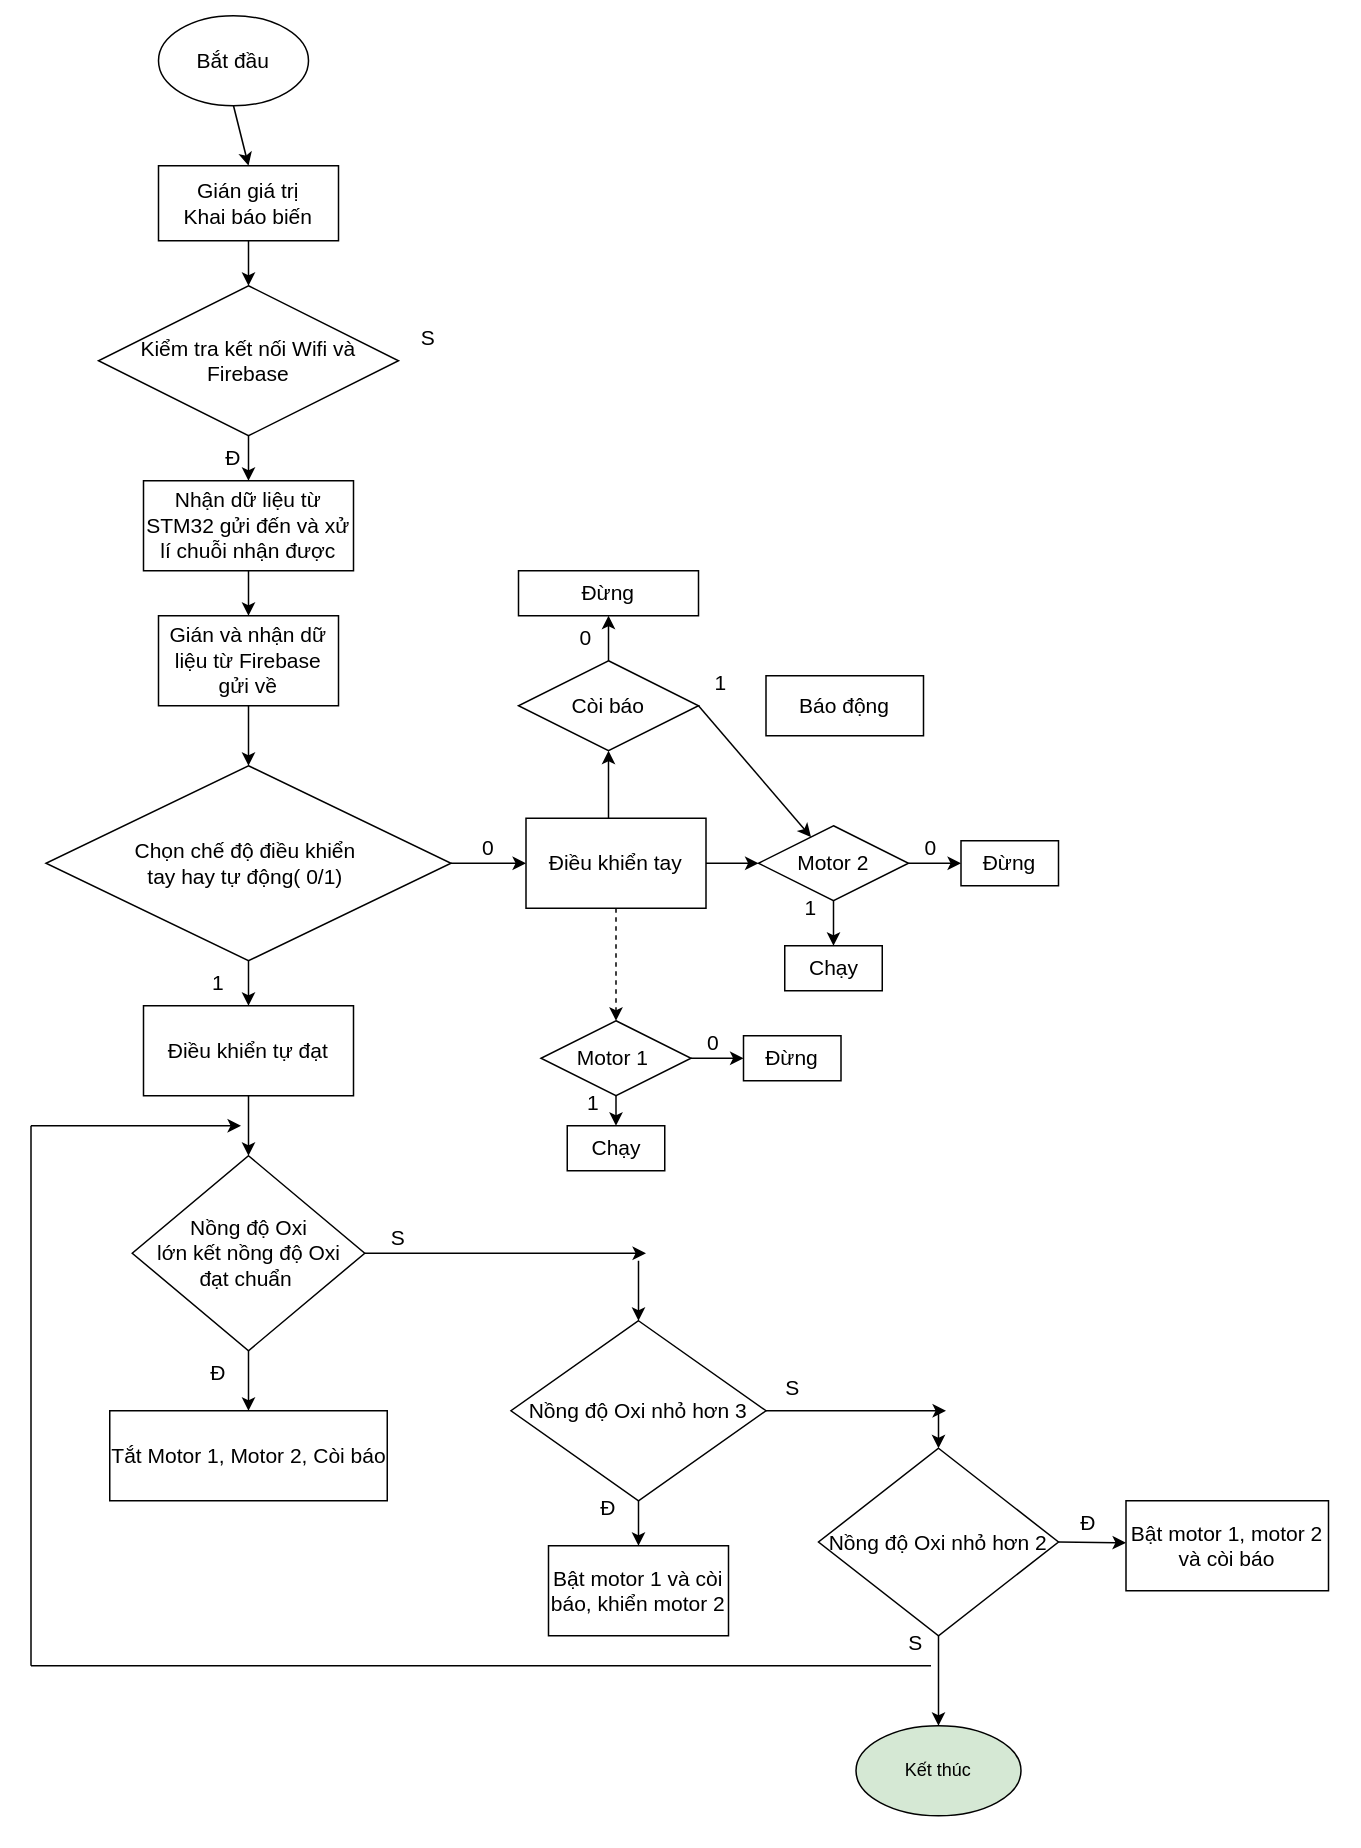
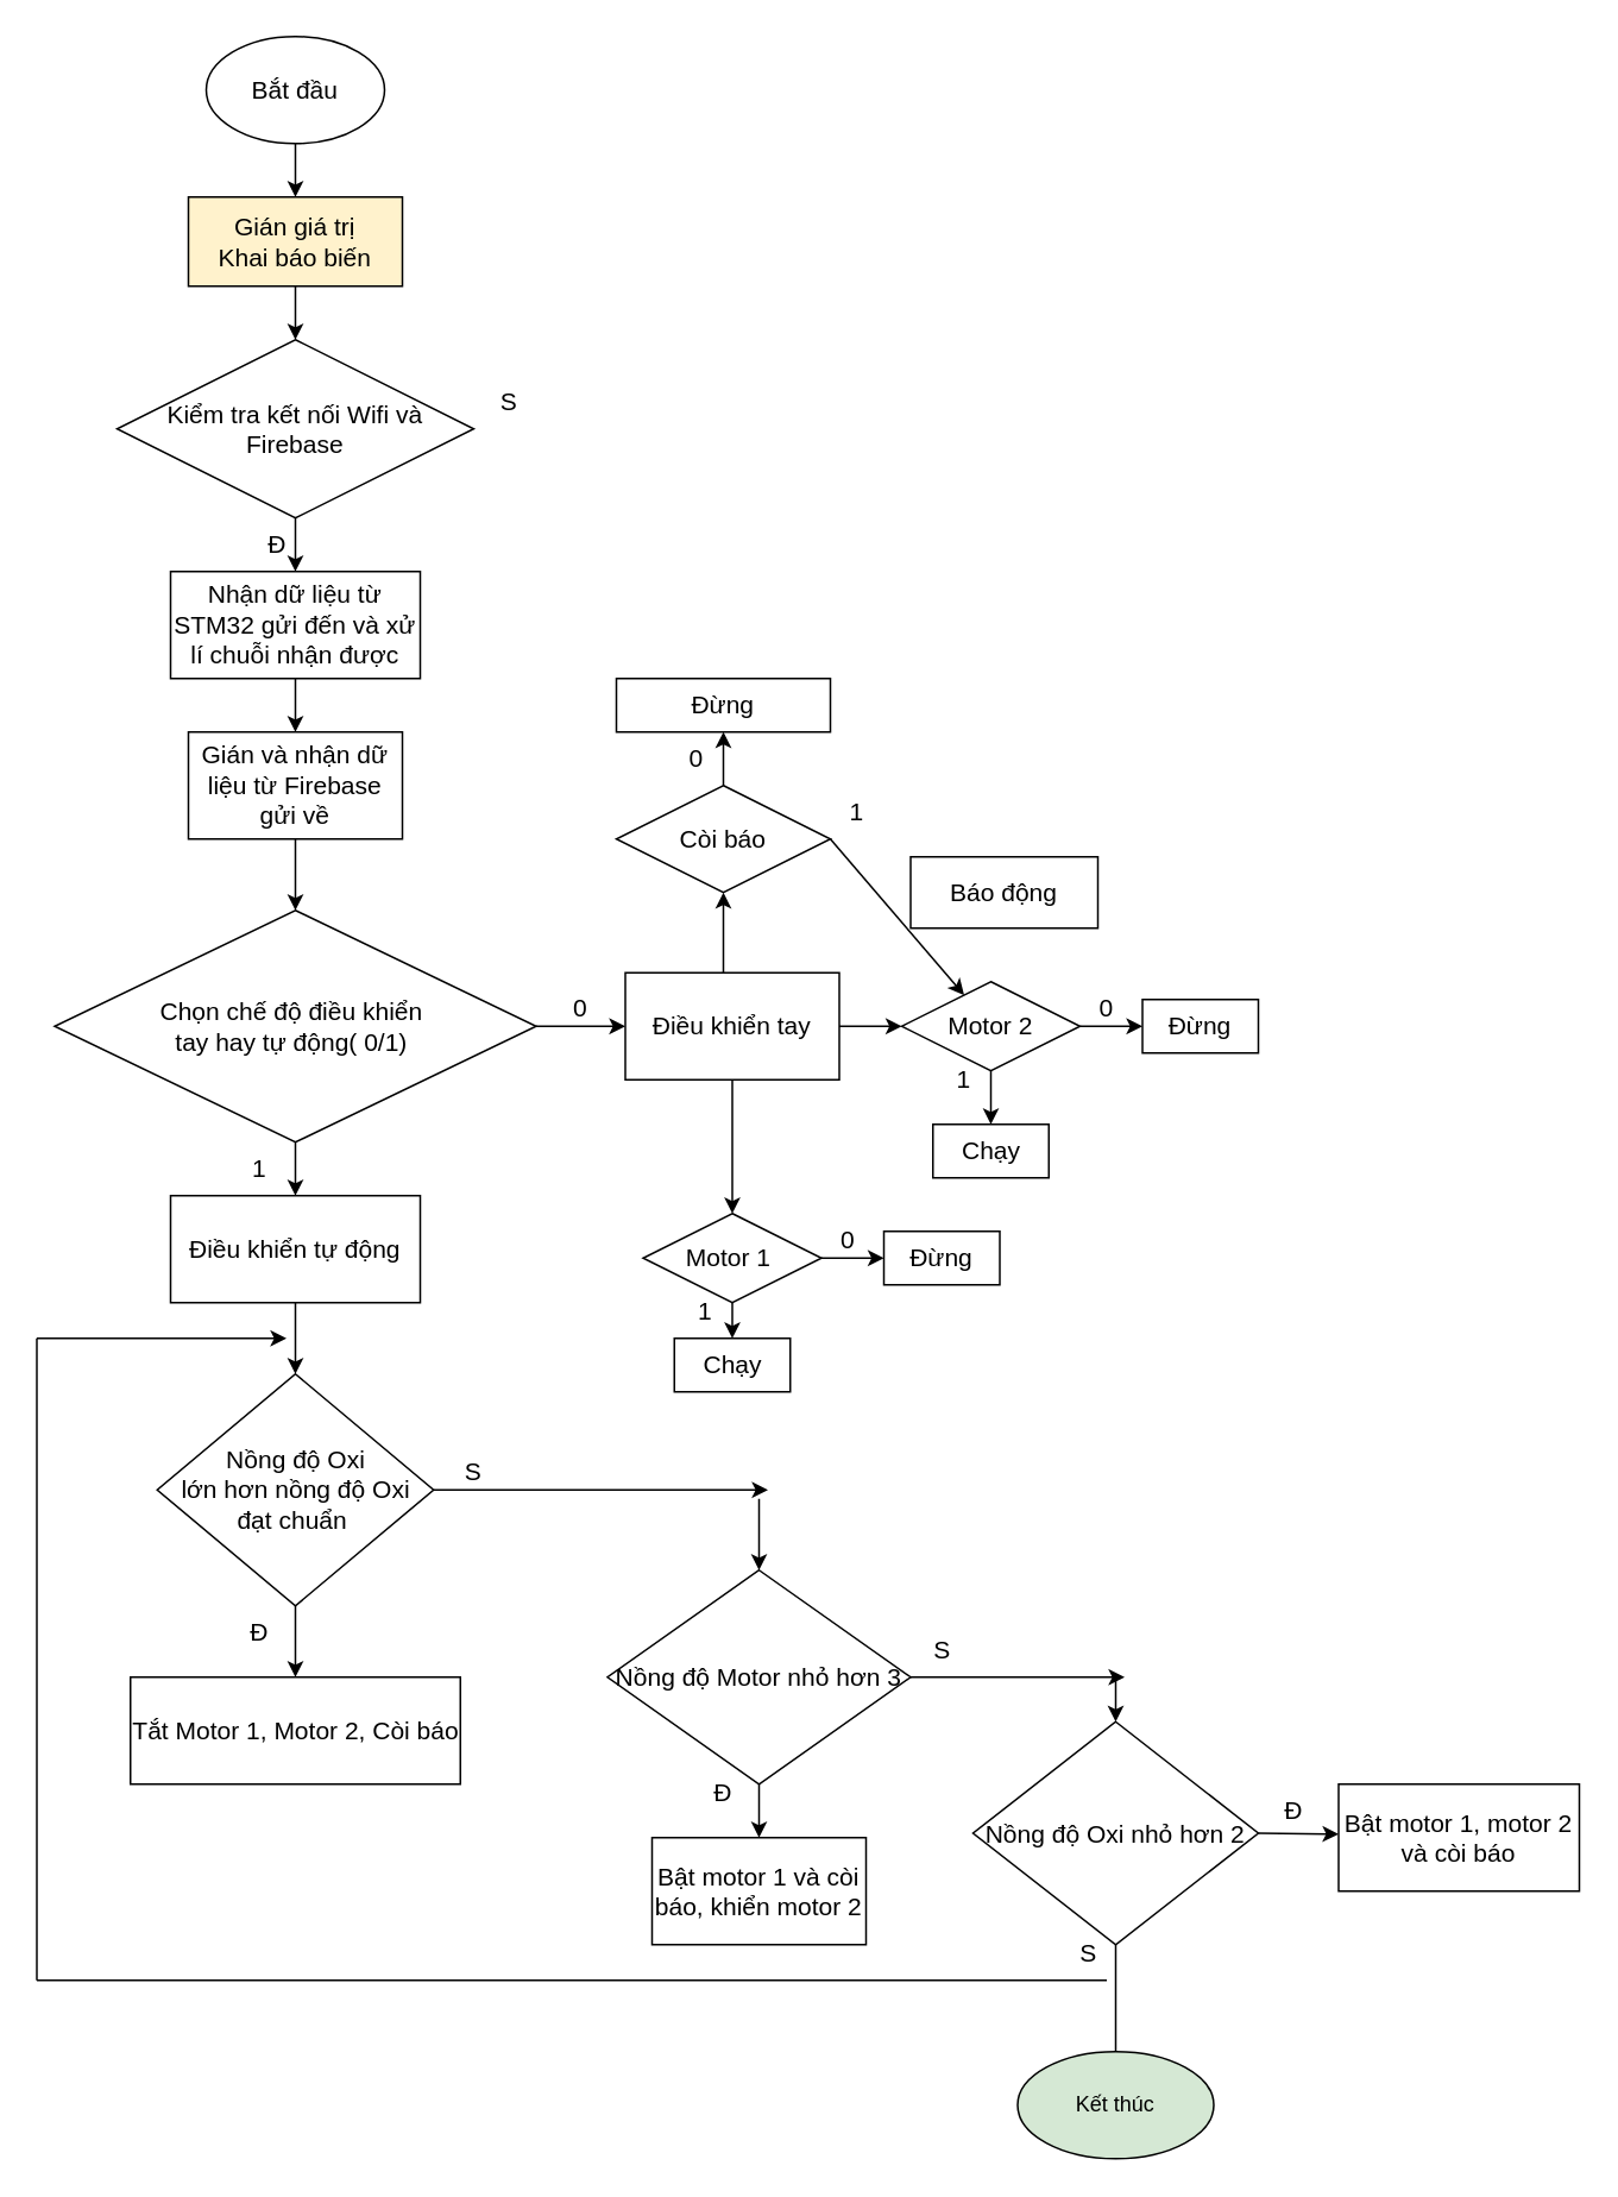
- <mxCell id="2" value="&lt;font style=&quot;font-size: 14px;&quot;&gt;Bắt đầu&lt;/font&gt;" style="ellipse;whiteSpace=wrap;html=1;" vertex="1" parent="1"><mxGeometry x="105" y="10" width="100" height="60" as="geometry" /></mxCell>
+ <mxCell id="2" value="&lt;font style=&quot;font-size: 14px;&quot;&gt;Bắt đầu&lt;/font&gt;" style="ellipse;whiteSpace=wrap;html=1;" vertex="1" parent="1"><mxGeometry x="115" y="20" width="100" height="60" as="geometry" /></mxCell>
- <mxCell id="4" value="Gián giá trị&lt;br&gt;Khai báo biến" style="rounded=0;whiteSpace=wrap;html=1;fontSize=14;" vertex="1" parent="1"><mxGeometry x="105" y="110" width="120" height="50" as="geometry" /></mxCell>
+ <mxCell id="4" value="Gián giá trị&lt;br&gt;Khai báo biến" style="rounded=0;whiteSpace=wrap;html=1;fontSize=14;fillColor=#fff2cc;" vertex="1" parent="1"><mxGeometry x="105" y="110" width="120" height="50" as="geometry" /></mxCell>
- <mxCell id="40" value="Báo động" style="rounded=0;whiteSpace=wrap;html=1;fontSize=14;" vertex="1" parent="1"><mxGeometry x="510" y="450" width="105" height="40" as="geometry" /></mxCell>
+ <mxCell id="40" value="Báo động" style="rounded=0;whiteSpace=wrap;html=1;fontSize=14;" vertex="1" parent="1"><mxGeometry x="510" y="480" width="105" height="40" as="geometry" /></mxCell>
- <mxCell id="21" value="" style="endArrow=classic;html=1;rounded=0;fontSize=14;exitX=0.5;exitY=1;exitDx=0;exitDy=0;entryX=0.5;entryY=0;entryDx=0;entryDy=0;dashed=1;" edge="1" parent="1" source="19" target="22"><mxGeometry width="50" height="50" relative="1" as="geometry"><mxPoint x="335" y="730" as="sourcePoint" /><mxPoint x="410" y="640" as="targetPoint" /><Array as="points" /></mxGeometry></mxCell>
+ <mxCell id="21" value="" style="endArrow=classic;html=1;rounded=0;fontSize=14;exitX=0.5;exitY=1;exitDx=0;exitDy=0;entryX=0.5;entryY=0;entryDx=0;entryDy=0;" edge="1" parent="1" source="19" target="22"><mxGeometry width="50" height="50" relative="1" as="geometry"><mxPoint x="335" y="730" as="sourcePoint" /><mxPoint x="410" y="640" as="targetPoint" /><Array as="points" /></mxGeometry></mxCell>
- <mxCell id="20" value="Điều khiển tự đạt" style="rounded=0;whiteSpace=wrap;html=1;fontSize=14;" vertex="1" parent="1"><mxGeometry x="95" y="670" width="140" height="60" as="geometry" /></mxCell>
+ <mxCell id="20" value="Điều khiển tự động" style="rounded=0;whiteSpace=wrap;html=1;fontSize=14;" vertex="1" parent="1"><mxGeometry x="95" y="670" width="140" height="60" as="geometry" /></mxCell>
- <mxCell id="46" value="Nồng độ Oxi&lt;br&gt;lớn kết nồng độ Oxi&lt;br&gt;đạt chuẩn&amp;nbsp;" style="rhombus;whiteSpace=wrap;html=1;fontSize=14;" vertex="1" parent="1"><mxGeometry x="87.5" y="770" width="155" height="130" as="geometry" /></mxCell>
+ <mxCell id="46" value="Nồng độ Oxi&lt;br&gt;lớn hơn nồng độ Oxi&lt;br&gt;đạt chuẩn&amp;nbsp;" style="rhombus;whiteSpace=wrap;html=1;fontSize=14;" vertex="1" parent="1"><mxGeometry x="87.5" y="770" width="155" height="130" as="geometry" /></mxCell>
- <mxCell id="53" value="Nồng độ Oxi nhỏ hơn 3" style="rhombus;whiteSpace=wrap;html=1;fontSize=14;" vertex="1" parent="1"><mxGeometry x="340" y="880" width="170" height="120" as="geometry" /></mxCell>
+ <mxCell id="53" value="Nồng độ Motor nhỏ hơn 3" style="rhombus;whiteSpace=wrap;html=1;fontSize=14;" vertex="1" parent="1"><mxGeometry x="340" y="880" width="170" height="120" as="geometry" /></mxCell>
- <mxCell id="61" value="" style="endArrow=classic;html=1;rounded=0;fontSize=14;exitX=0.5;exitY=1;exitDx=0;exitDy=0;entryX=0.5;entryY=0;entryDx=0;entryDy=0;" edge="1" parent="1" source="59" target="69"><mxGeometry width="50" height="50" relative="1" as="geometry"><mxPoint x="540" y="1060" as="sourcePoint" /><mxPoint x="625" y="1120" as="targetPoint" /></mxGeometry></mxCell>
+ <mxCell id="61" value="" style="endArrow=none;html=1;rounded=0;fontSize=14;exitX=0.5;exitY=1;exitDx=0;exitDy=0;entryX=0.5;entryY=0;entryDx=0;entryDy=0;" edge="1" parent="1" source="59" target="69"><mxGeometry width="50" height="50" relative="1" as="geometry"><mxPoint x="540" y="1060" as="sourcePoint" /><mxPoint x="625" y="1120" as="targetPoint" /></mxGeometry></mxCell>
